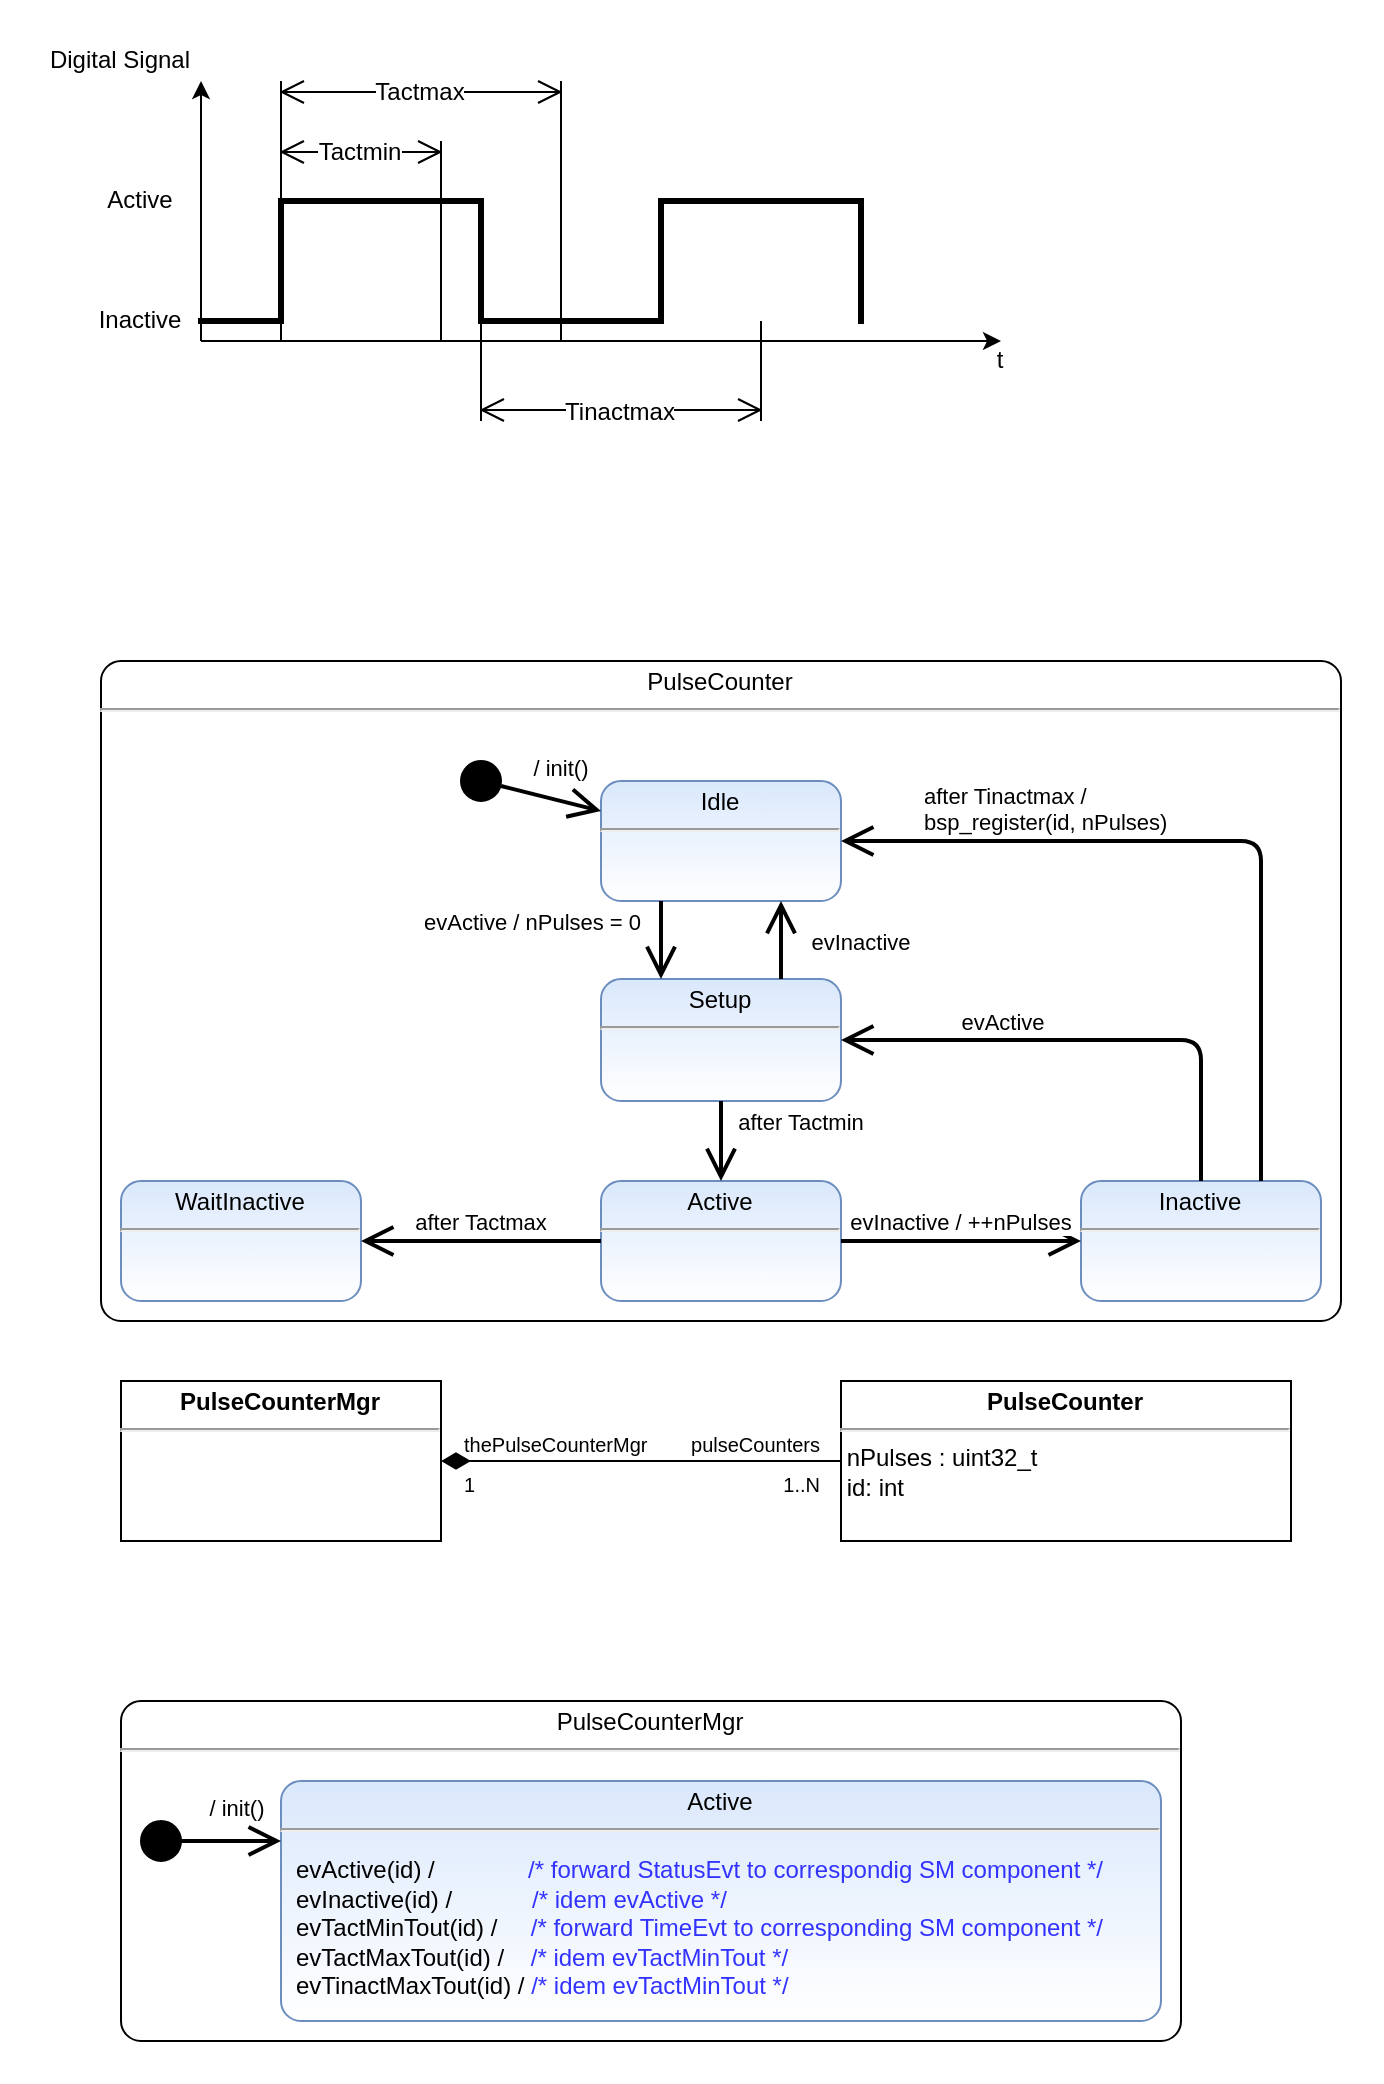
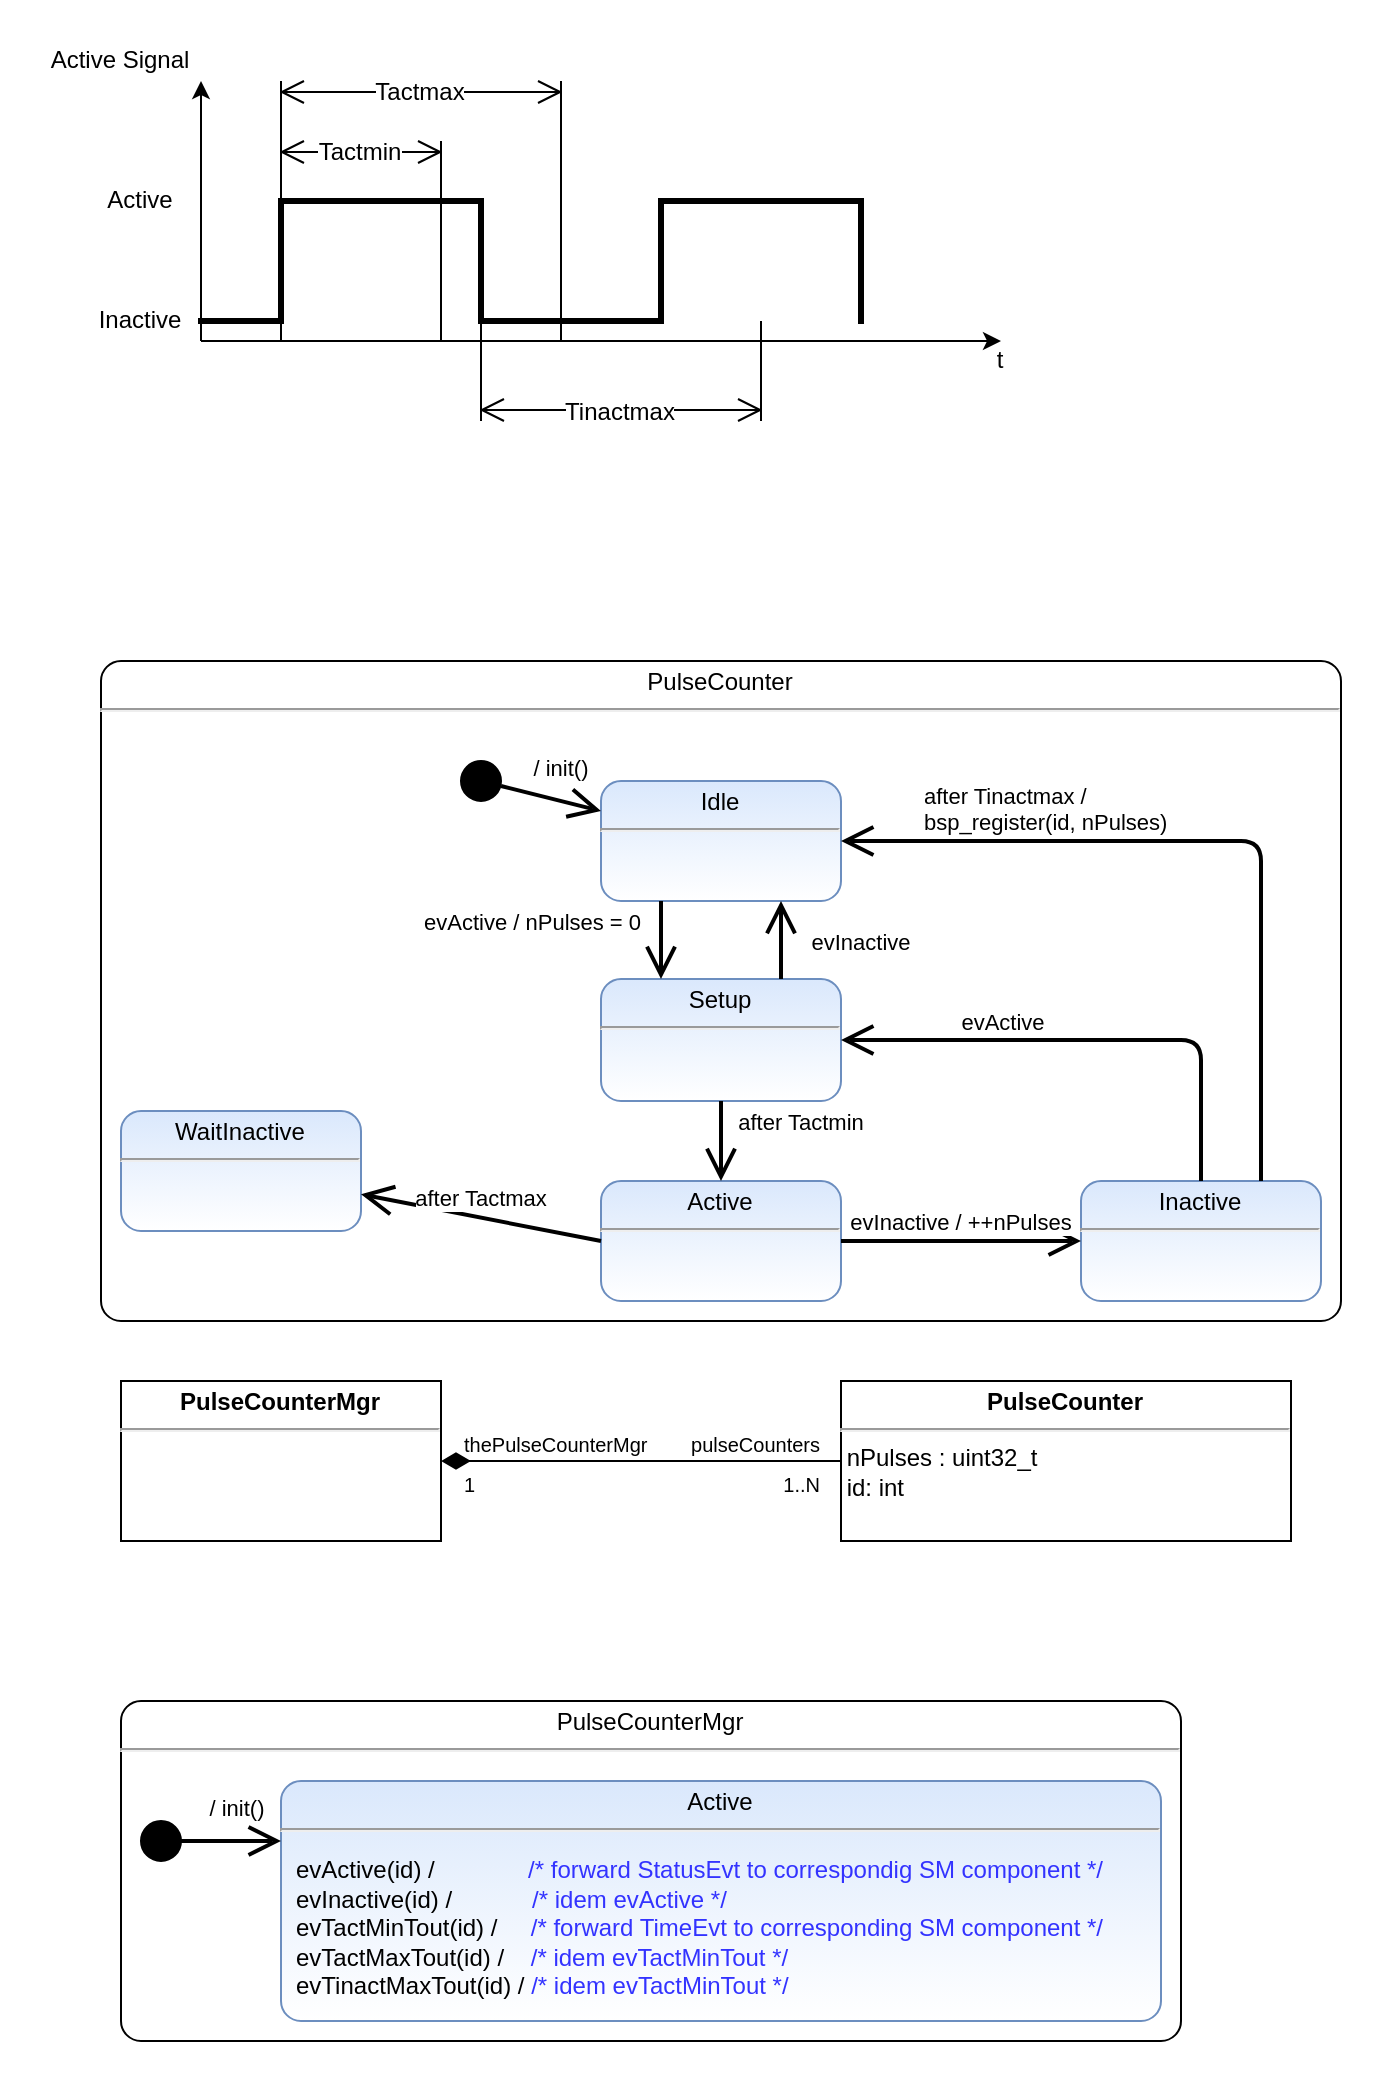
- <mxCell id="14" value="Digital Signal" style="text;html=1;strokeColor=none;fillColor=none;align=center;verticalAlign=middle;whiteSpace=wrap;rounded=0;" parent="1" vertex="1"><mxGeometry y="20" width="80" height="20" as="geometry" x="20" /></mxCell>
+ <mxCell id="14" value="Active Signal" style="text;html=1;strokeColor=none;fillColor=none;align=center;verticalAlign=middle;whiteSpace=wrap;rounded=0;" parent="1" vertex="1"><mxGeometry y="20" width="80" height="20" as="geometry" x="20" /></mxCell>
- <mxCell id="29" value="&lt;p style=&quot;margin: 0px ; margin-top: 4px ; text-align: center&quot;&gt;WaitInactive&lt;/p&gt;&lt;hr&gt;&lt;p&gt;&lt;/p&gt;&lt;p style=&quot;margin: 0px ; margin-left: 8px ; text-align: left&quot;&gt;&lt;br&gt;&lt;/p&gt;" style="shape=mxgraph.sysml.simpleState;html=1;overflow=fill;whiteSpace=wrap;align=center;fillColor=#dae8fc;strokeColor=#6c8ebf;gradientColor=#ffffff;" parent="1" vertex="1"><mxGeometry x="60" y="590" width="120" height="60" as="geometry" /></mxCell>
+ <mxCell id="29" value="&lt;p style=&quot;margin: 0px ; margin-top: 4px ; text-align: center&quot;&gt;WaitInactive&lt;/p&gt;&lt;hr&gt;&lt;p&gt;&lt;/p&gt;&lt;p style=&quot;margin: 0px ; margin-left: 8px ; text-align: left&quot;&gt;&lt;br&gt;&lt;/p&gt;" style="shape=mxgraph.sysml.simpleState;html=1;overflow=fill;whiteSpace=wrap;align=center;fillColor=#dae8fc;strokeColor=#6c8ebf;gradientColor=#ffffff;" parent="1" vertex="1"><mxGeometry x="60" y="555" width="120" height="60" as="geometry" /></mxCell>
